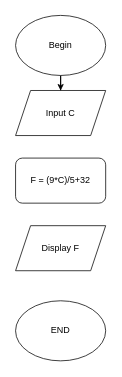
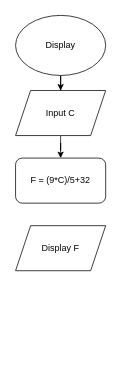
- <mxCell id="3" value="Begin" style="ellipse;whiteSpace=wrap;html=1;" vertex="1" parent="1"><mxGeometry x="20" y="20" width="120" height="80" as="geometry" /></mxCell>
+ <mxCell id="3" value="Display" style="ellipse;whiteSpace=wrap;html=1;" vertex="1" parent="1"><mxGeometry x="20" y="20" width="120" height="80" as="geometry" /></mxCell>
+ <mxCell id="4" value="" style="edgeStyle=orthogonalEdgeStyle;rounded=0;orthogonalLoop=1;jettySize=auto;html=1;" edge="1" parent="1" source="5" target="6"><mxGeometry relative="1" as="geometry" /></mxCell>
- <mxCell id="8" value="END" style="ellipse;whiteSpace=wrap;html=1;" vertex="1" parent="1"><mxGeometry x="20" y="400" width="120" height="80" as="geometry" /></mxCell>
